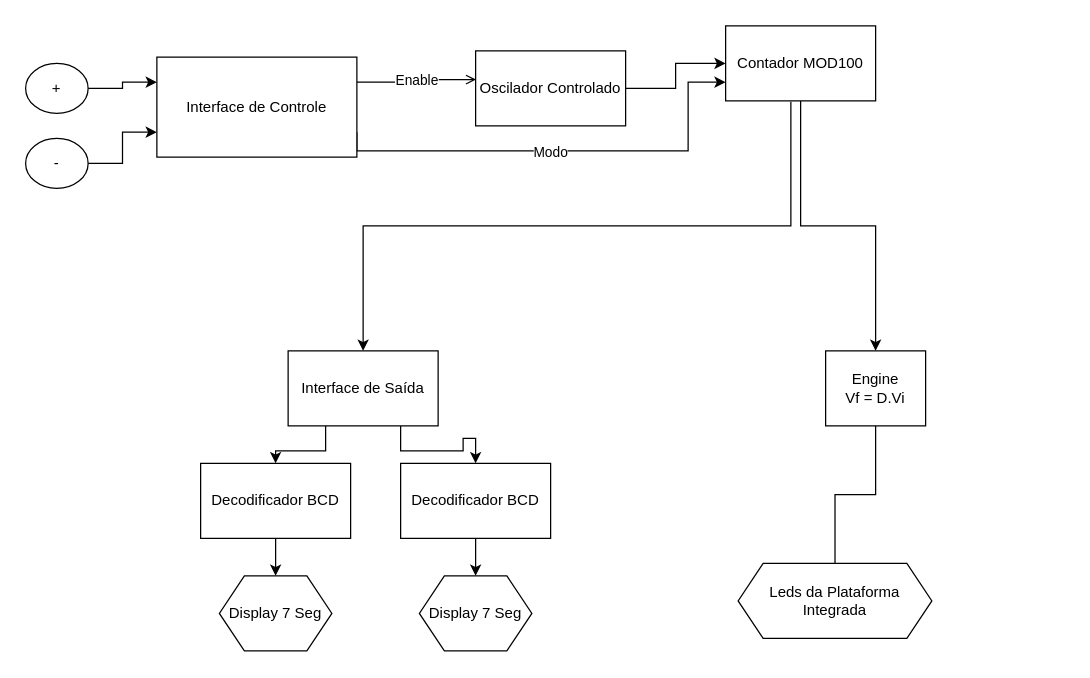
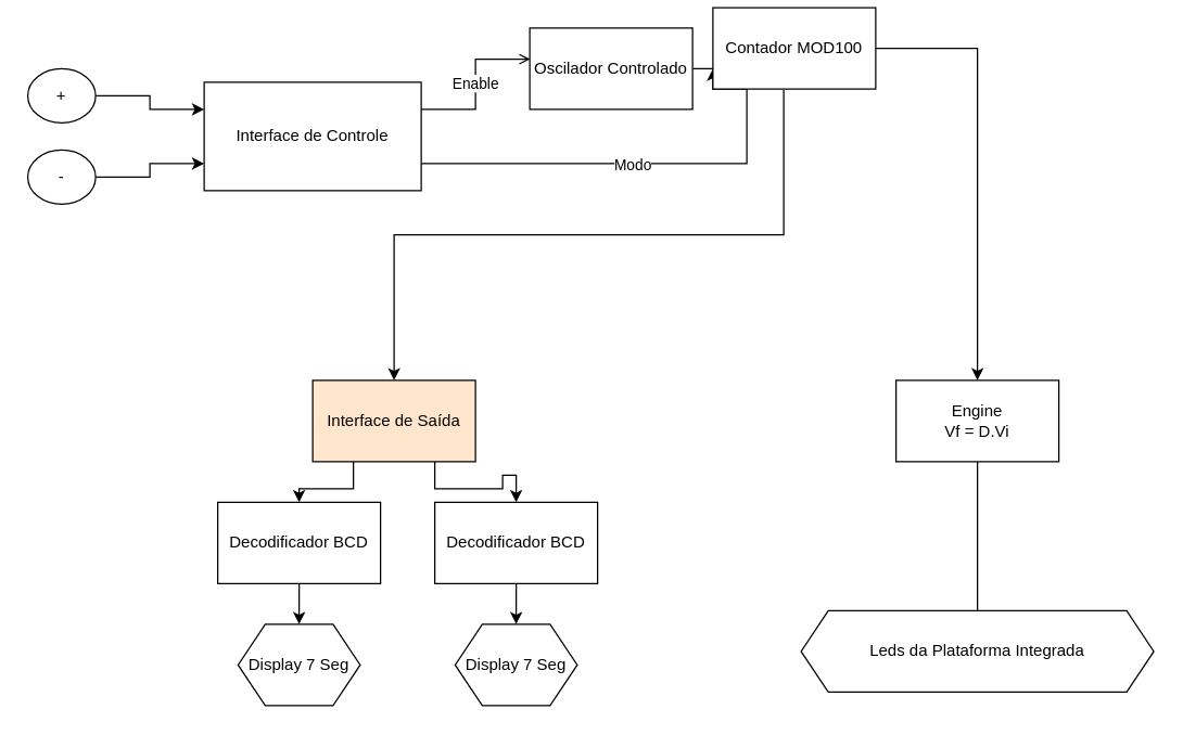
- <mxCell id="10" value="Contador MOD100" style="rounded=0;whiteSpace=wrap;html=1;" vertex="1" parent="1"><mxGeometry x="580" y="20" width="120" height="60" as="geometry" /></mxCell>
+ <mxCell id="10" value="Contador MOD100" style="rounded=0;whiteSpace=wrap;html=1;" vertex="1" parent="1"><mxGeometry x="525" y="5" width="120" height="60" as="geometry" /></mxCell>
- <mxCell id="7" value="Oscilador Controlado" style="rounded=0;whiteSpace=wrap;html=1;" vertex="1" parent="1"><mxGeometry x="380" y="40" width="120" height="60" as="geometry" /></mxCell>
+ <mxCell id="7" value="Oscilador Controlado" style="rounded=0;whiteSpace=wrap;html=1;" vertex="1" parent="1"><mxGeometry x="390" y="20" width="120" height="60" as="geometry" /></mxCell>
- <mxCell id="5" value="Interface de Controle" style="rounded=0;whiteSpace=wrap;html=1;" vertex="1" parent="1"><mxGeometry x="125" y="45" width="160" height="80" as="geometry" /></mxCell>
+ <mxCell id="5" value="Interface de Controle" style="rounded=0;whiteSpace=wrap;html=1;" vertex="1" parent="1"><mxGeometry x="150" y="60" width="160" height="80" as="geometry" /></mxCell>
- <mxCell id="21" value="Interface de Saída" style="rounded=0;whiteSpace=wrap;html=1;" vertex="1" parent="1"><mxGeometry x="230" y="280" width="120" height="60" as="geometry" /></mxCell>
+ <mxCell id="21" value="Interface de Saída" style="rounded=0;whiteSpace=wrap;html=1;fillColor=#ffe6cc;" vertex="1" parent="1"><mxGeometry x="230" y="280" width="120" height="60" as="geometry" /></mxCell>
- <mxCell id="25" value="Engine&lt;br&gt;Vf = D.Vi" style="rounded=0;whiteSpace=wrap;html=1;" vertex="1" parent="1"><mxGeometry x="660" y="280" width="80" height="60" as="geometry" /></mxCell>
+ <mxCell id="25" value="Engine&lt;br&gt;Vf = D.Vi" style="rounded=0;whiteSpace=wrap;html=1;" vertex="1" parent="1"><mxGeometry x="660" y="280" width="120" height="60" as="geometry" /></mxCell>
- <mxCell id="26" value="Leds da Plataforma Integrada" style="shape=hexagon;perimeter=hexagonPerimeter2;whiteSpace=wrap;html=1;fixedSize=1;" vertex="1" parent="1"><mxGeometry x="590" y="450" width="155" height="60" as="geometry" /></mxCell>
+ <mxCell id="26" value="Leds da Plataforma Integrada" style="shape=hexagon;perimeter=hexagonPerimeter2;whiteSpace=wrap;html=1;fixedSize=1;" vertex="1" parent="1"><mxGeometry x="590" y="450" width="260" height="60" as="geometry" /></mxCell>
